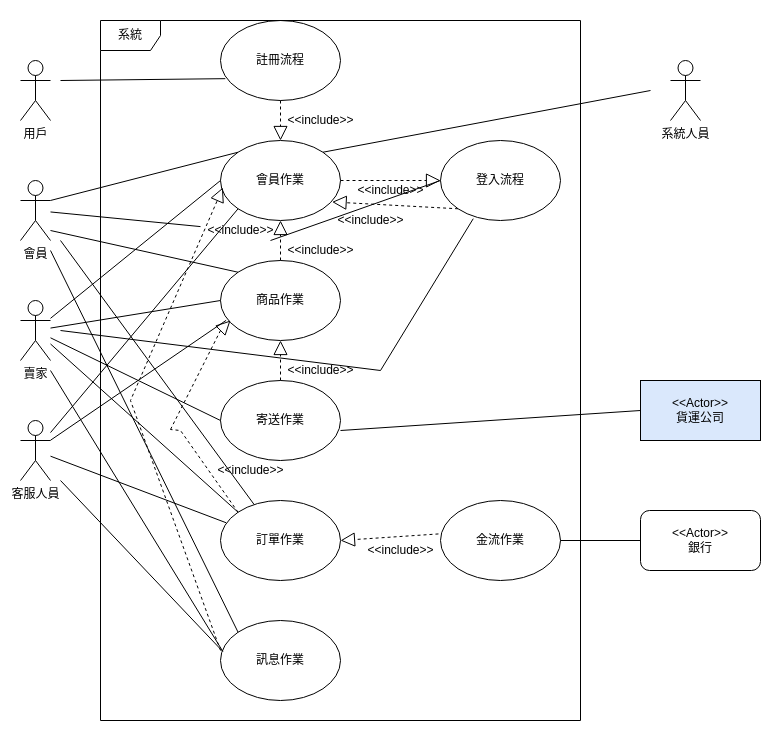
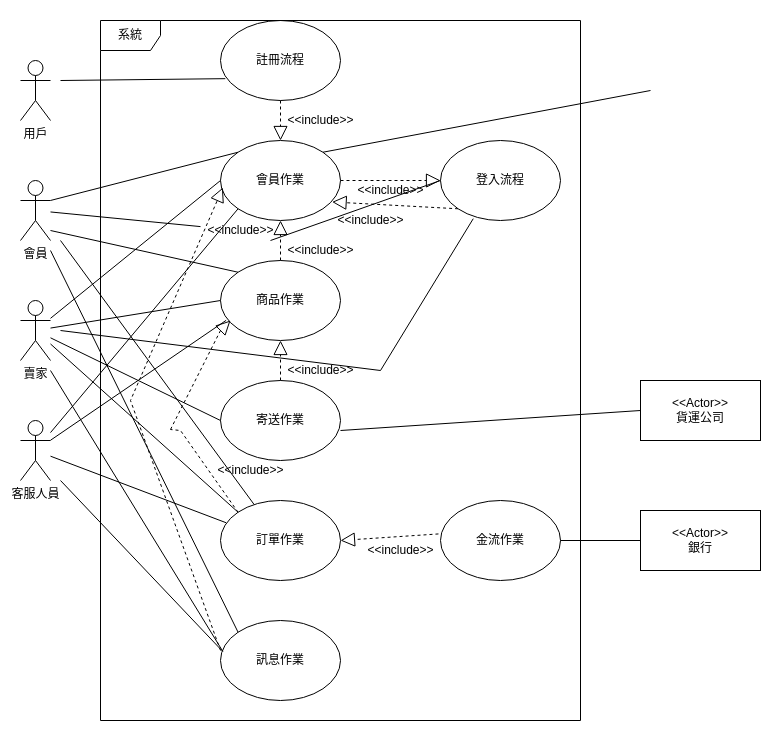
- <mxCell id="32" value="系統人員" style="shape=umlActor;verticalLabelPosition=bottom;verticalAlign=top;html=1;outlineConnect=0;" parent="1" vertex="1"><mxGeometry x="670" y="60" width="30" height="60" as="geometry" /></mxCell>
- <mxCell id="55" value="&amp;lt;&amp;lt;Actor&amp;gt;&amp;gt;&lt;br&gt;貨運公司" style="rounded=0;whiteSpace=wrap;html=1;fillColor=#dae8fc;" vertex="1" parent="1"><mxGeometry x="640" y="380" width="120" height="60" as="geometry" /></mxCell>
+ <mxCell id="55" value="&amp;lt;&amp;lt;Actor&amp;gt;&amp;gt;&lt;br&gt;貨運公司" style="rounded=0;whiteSpace=wrap;html=1;" vertex="1" parent="1"><mxGeometry x="640" y="380" width="120" height="60" as="geometry" /></mxCell>
- <mxCell id="50" value="&amp;lt;&amp;lt;Actor&amp;gt;&amp;gt;&lt;br&gt;銀行" style="whiteSpace=wrap;html=1;rounded=1;" parent="1" vertex="1"><mxGeometry x="640" y="510" width="120" height="60" as="geometry" /></mxCell>
+ <mxCell id="50" value="&amp;lt;&amp;lt;Actor&amp;gt;&amp;gt;&lt;br&gt;銀行" style="rounded=0;whiteSpace=wrap;html=1;" parent="1" vertex="1"><mxGeometry x="640" y="510" width="120" height="60" as="geometry" /></mxCell>
